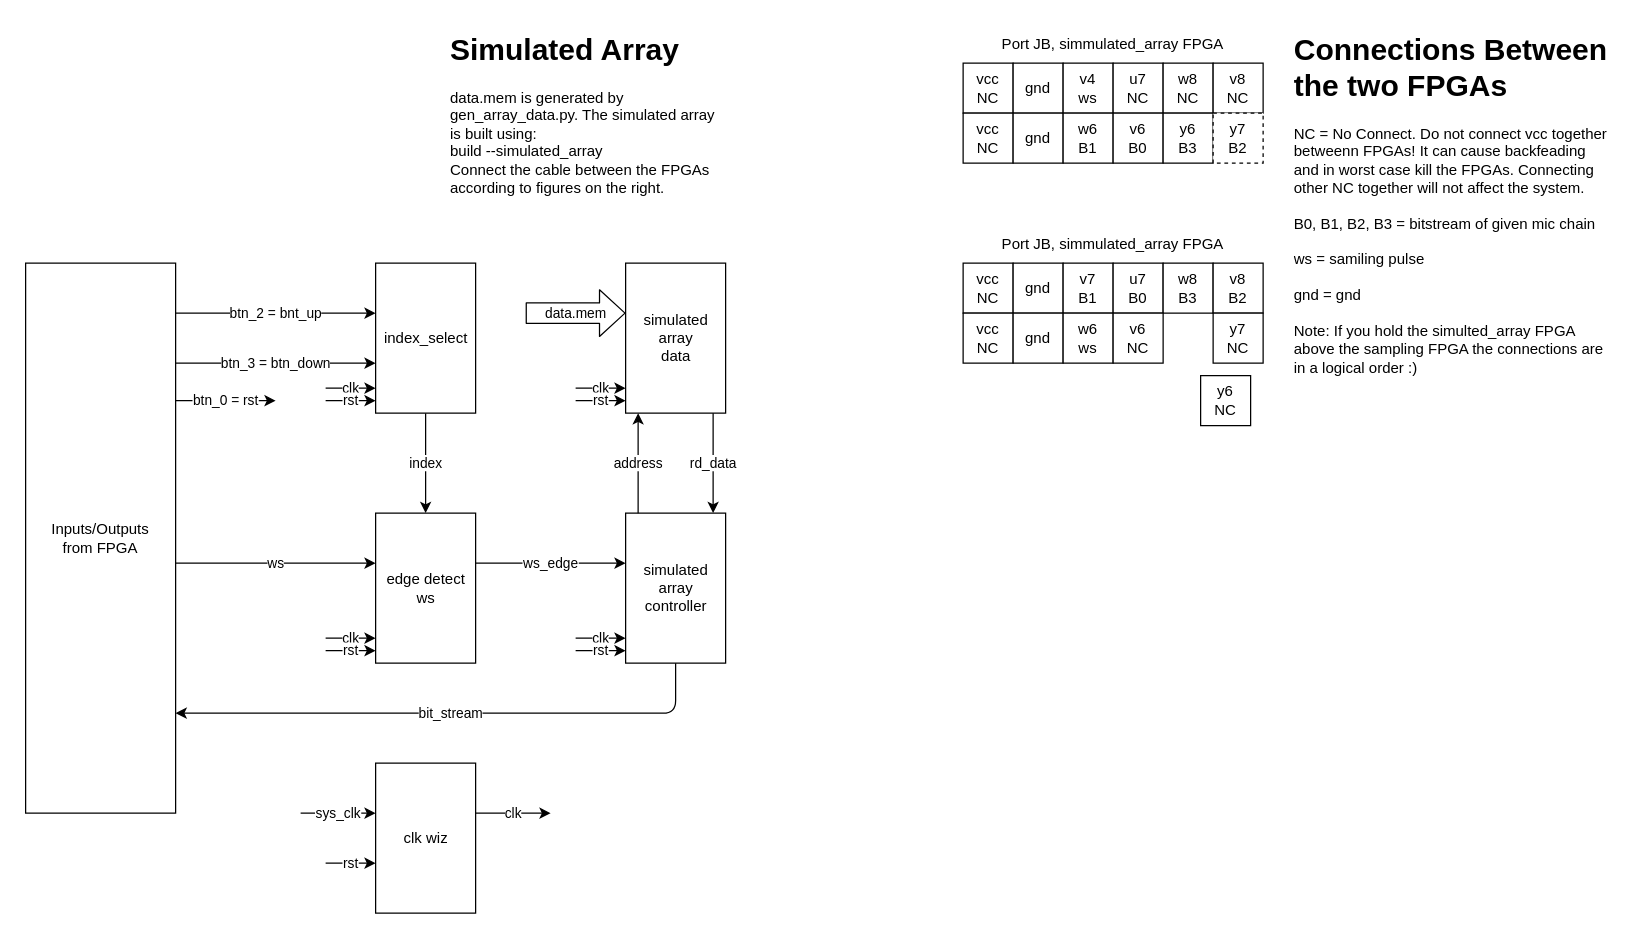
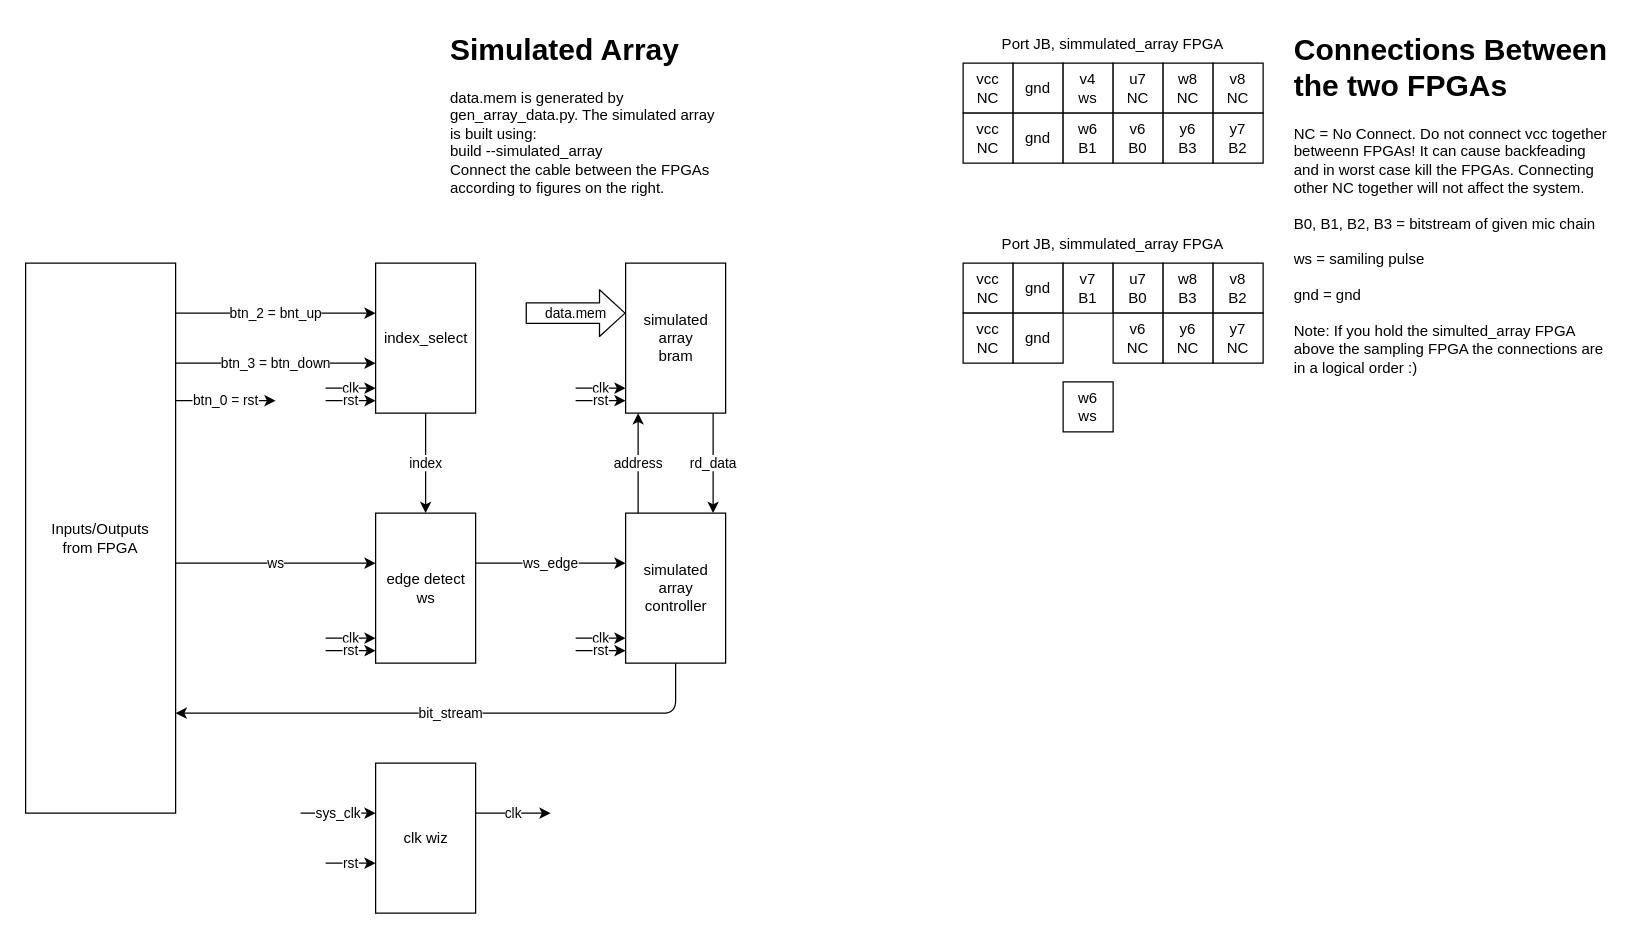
- <mxCell id="55" value="y7&lt;br&gt;B2" style="rounded=0;whiteSpace=wrap;html=1;dashed=1;" parent="1" vertex="1"><mxGeometry x="970" y="90" width="40" height="40" as="geometry" /></mxCell>
+ <mxCell id="55" value="y7&lt;br&gt;B2" style="rounded=0;whiteSpace=wrap;html=1;" parent="1" vertex="1"><mxGeometry x="970" y="90" width="40" height="40" as="geometry" /></mxCell>
- <mxCell id="11" value="simulated&lt;br&gt;array&lt;br&gt;data" style="externalPins=0;recursiveResize=0;shadow=0;dashed=0;align=center;html=1;strokeWidth=1;shape=mxgraph.rtl.abstract.entity;container=1;collapsible=0;kind=sequential;drawPins=0;left=3;right=2;bottom=0;top=0;" parent="1" vertex="1"><mxGeometry x="500" y="210" width="80" height="120" as="geometry" /></mxCell>
+ <mxCell id="11" value="simulated&lt;br&gt;array&lt;br&gt;bram" style="externalPins=0;recursiveResize=0;shadow=0;dashed=0;align=center;html=1;strokeWidth=1;shape=mxgraph.rtl.abstract.entity;container=1;collapsible=0;kind=sequential;drawPins=0;left=3;right=2;bottom=0;top=0;" parent="1" vertex="1"><mxGeometry x="500" y="210" width="80" height="120" as="geometry" /></mxCell>
- <mxCell id="44" value="w6&lt;br&gt;ws" style="rounded=0;whiteSpace=wrap;html=1;" parent="1" vertex="1"><mxGeometry x="850" y="250" width="40" height="40" as="geometry" /></mxCell>
+ <mxCell id="44" value="w6&lt;br&gt;ws" style="rounded=0;whiteSpace=wrap;html=1;" parent="1" vertex="1"><mxGeometry x="850" y="305" width="40" height="40" as="geometry" /></mxCell>
- <mxCell id="46" value="y6&lt;br&gt;NC" style="rounded=0;whiteSpace=wrap;html=1;" parent="1" vertex="1"><mxGeometry x="960" y="300" width="40" height="40" as="geometry" /></mxCell>
+ <mxCell id="46" value="y6&lt;br&gt;NC" style="rounded=0;whiteSpace=wrap;html=1;" parent="1" vertex="1"><mxGeometry x="930" y="250" width="40" height="40" as="geometry" /></mxCell>
